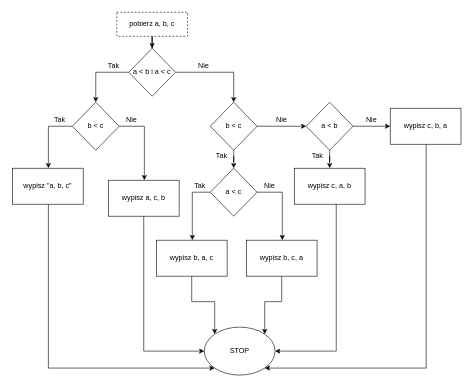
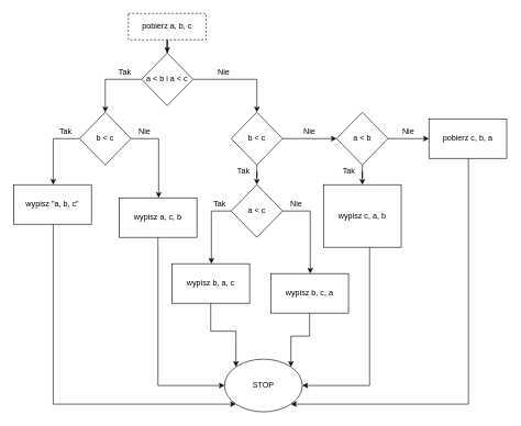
- <mxCell id="33" value="wypisz c, b, a" style="whiteSpace=wrap;html=1;rounded=0;" parent="1" vertex="1"><mxGeometry x="650" y="180" width="118" height="60" as="geometry" /></mxCell>
+ <mxCell id="33" value="pobierz c, b, a" style="whiteSpace=wrap;html=1;rounded=0;" parent="1" vertex="1"><mxGeometry x="650" y="180" width="118" height="60" as="geometry" /></mxCell>
- <mxCell id="30" value="wypisz c, a, b" style="whiteSpace=wrap;html=1;rounded=0;" parent="1" vertex="1"><mxGeometry x="490" y="280" width="118" height="60" as="geometry" /></mxCell>
+ <mxCell id="30" value="wypisz c, a, b" style="whiteSpace=wrap;html=1;rounded=0;" parent="1" vertex="1"><mxGeometry x="490" y="280" width="118" height="95" as="geometry" /></mxCell>
- <mxCell id="40" value="wypisz b, c, a" style="rounded=0;whiteSpace=wrap;html=1;" parent="1" vertex="1"><mxGeometry x="410" y="400" width="118" height="60" as="geometry" /></mxCell>
+ <mxCell id="40" value="wypisz b, c, a" style="rounded=0;whiteSpace=wrap;html=1;" parent="1" vertex="1"><mxGeometry x="410" y="415" width="118" height="60" as="geometry" /></mxCell>
